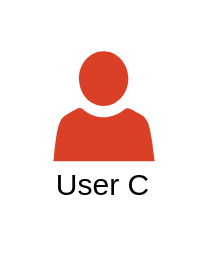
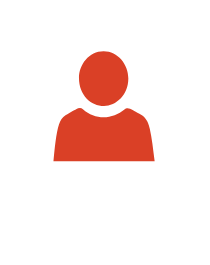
- <mxCell id="3" value="User C" style="text;html=1;strokeColor=none;fillColor=none;align=center;verticalAlign=middle;whiteSpace=wrap;rounded=0;" vertex="1" parent="2"><mxGeometry y="44" width="41.5" height="20" as="geometry" /></mxCell>
